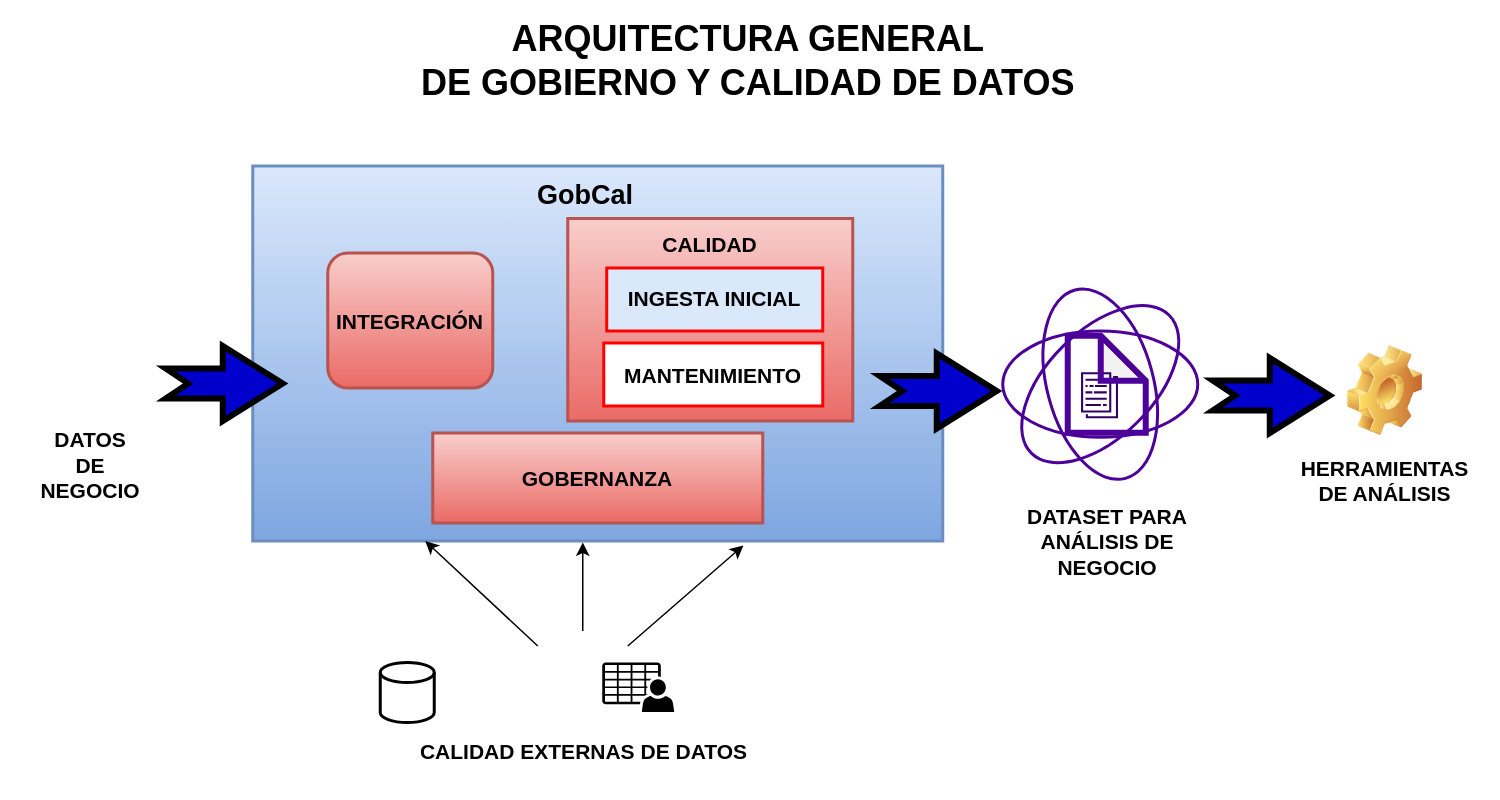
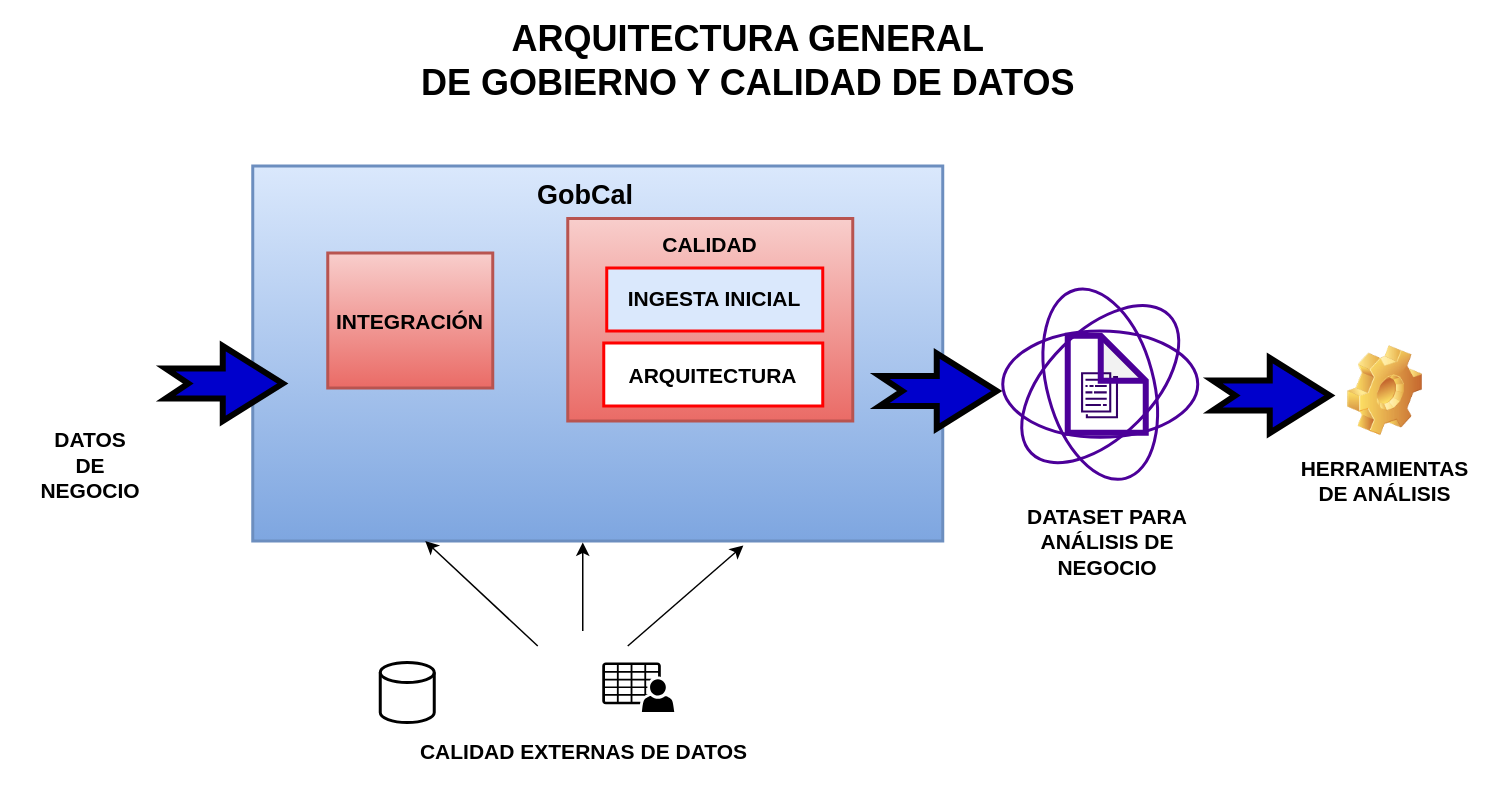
- <mxCell id="27" value="&lt;font style=&quot;font-size: 14px&quot;&gt;&lt;b&gt;INTEGRACIÓN&lt;/b&gt;&lt;/font&gt;" style="whiteSpace=wrap;html=1;strokeColor=#b85450;strokeWidth=2;fillColor=#f8cecc;fontSize=18;gradientColor=#ea6b66;rounded=1;" parent="1" vertex="1"><mxGeometry x="218" y="168" width="110" height="90" as="geometry" /></mxCell>
+ <mxCell id="27" value="&lt;font style=&quot;font-size: 14px&quot;&gt;&lt;b&gt;INTEGRACIÓN&lt;/b&gt;&lt;/font&gt;" style="rounded=0;whiteSpace=wrap;html=1;strokeColor=#b85450;strokeWidth=2;fillColor=#f8cecc;fontSize=18;gradientColor=#ea6b66;" parent="1" vertex="1"><mxGeometry x="218" y="168" width="110" height="90" as="geometry" /></mxCell>
- <mxCell id="30" value="&lt;font size=&quot;1&quot;&gt;&lt;b style=&quot;font-size: 14px&quot;&gt;MANTENIMIENTO&lt;/b&gt;&lt;/font&gt;" style="rounded=0;whiteSpace=wrap;html=1;strokeWidth=2;fontSize=18;strokeColor=#FF0000;" parent="1" vertex="1"><mxGeometry x="402" y="228" width="146" height="42" as="geometry" /></mxCell>
+ <mxCell id="30" value="&lt;font size=&quot;1&quot;&gt;&lt;b style=&quot;font-size: 14px&quot;&gt;ARQUITECTURA&lt;/b&gt;&lt;/font&gt;" style="rounded=0;whiteSpace=wrap;html=1;strokeWidth=2;fontSize=18;strokeColor=#FF0000;" parent="1" vertex="1"><mxGeometry x="402" y="228" width="146" height="42" as="geometry" /></mxCell>
- <mxCell id="23" value="&lt;b&gt;&lt;font style=&quot;font-size: 14px&quot;&gt;GOBERNANZA&lt;/font&gt;&lt;/b&gt;" style="rounded=0;whiteSpace=wrap;html=1;strokeColor=#b85450;strokeWidth=2;fillColor=#f8cecc;fontSize=18;gradientColor=#ea6b66;" parent="1" vertex="1"><mxGeometry x="288" y="288" width="220" height="60" as="geometry" /></mxCell>
